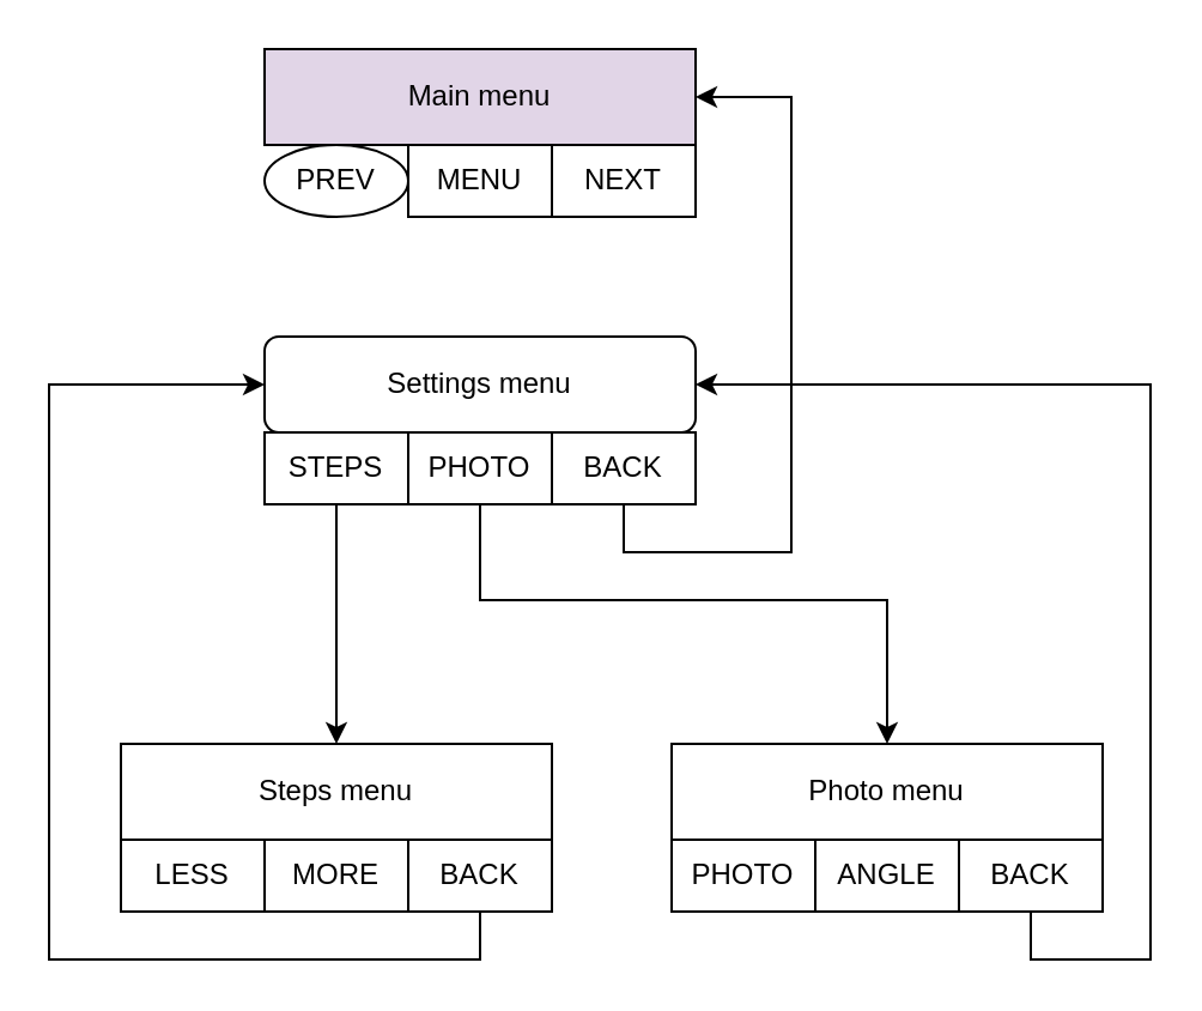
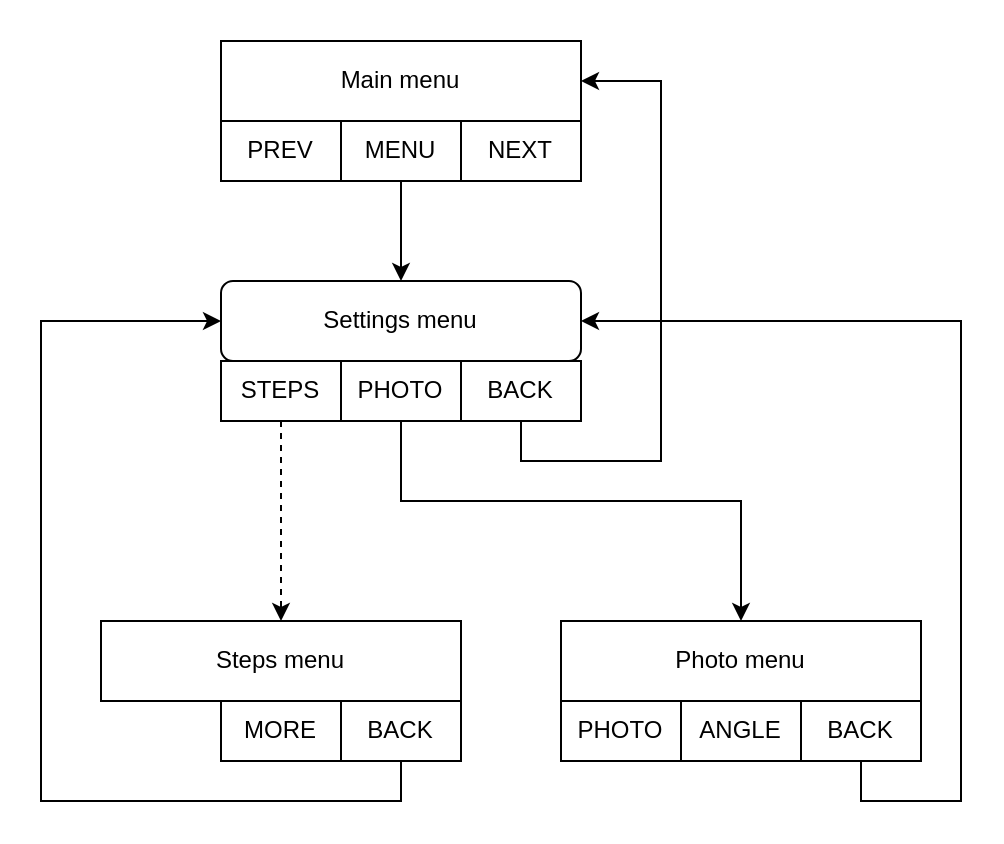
- <mxCell id="3" value="Main menu" style="rounded=0;whiteSpace=wrap;html=1;fillColor=#e1d5e7;" parent="2" vertex="1"><mxGeometry width="180" height="40" as="geometry" /></mxCell>
+ <mxCell id="3" value="Main menu" style="rounded=0;whiteSpace=wrap;html=1;" parent="2" vertex="1"><mxGeometry width="180" height="40" as="geometry" /></mxCell>
- <mxCell id="4" value="PREV" style="ellipse;whiteSpace=wrap;html=1;" vertex="1" parent="2"><mxGeometry y="40" width="60" height="30" as="geometry" /></mxCell>
+ <mxCell id="4" value="PREV" style="rounded=0;whiteSpace=wrap;html=1;" vertex="1" parent="2"><mxGeometry y="40" width="60" height="30" as="geometry" /></mxCell>
+ <mxCell id="12" style="edgeStyle=orthogonalEdgeStyle;rounded=0;orthogonalLoop=1;jettySize=auto;html=1;entryX=0.5;entryY=0;entryDx=0;entryDy=0;" edge="1" parent="1" source="5" target="8"><mxGeometry relative="1" as="geometry" /></mxCell>
- <mxCell id="18" style="edgeStyle=orthogonalEdgeStyle;rounded=0;orthogonalLoop=1;jettySize=auto;html=1;" edge="1" parent="1" source="9" target="14"><mxGeometry relative="1" as="geometry" /></mxCell>
+ <mxCell id="18" style="edgeStyle=orthogonalEdgeStyle;rounded=0;orthogonalLoop=1;jettySize=auto;html=1;dashed=1;" edge="1" parent="1" source="9" target="14"><mxGeometry relative="1" as="geometry" /></mxCell>
- <mxCell id="15" value="LESS" style="rounded=0;whiteSpace=wrap;html=1;" vertex="1" parent="13"><mxGeometry y="40" width="60" height="30" as="geometry" /></mxCell>
